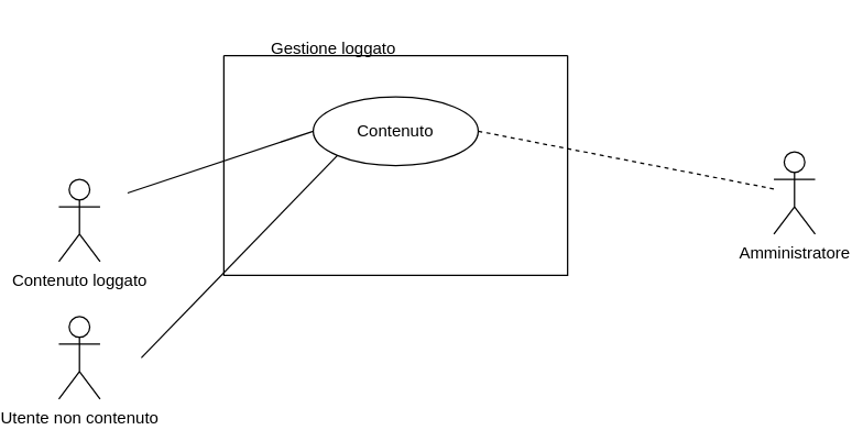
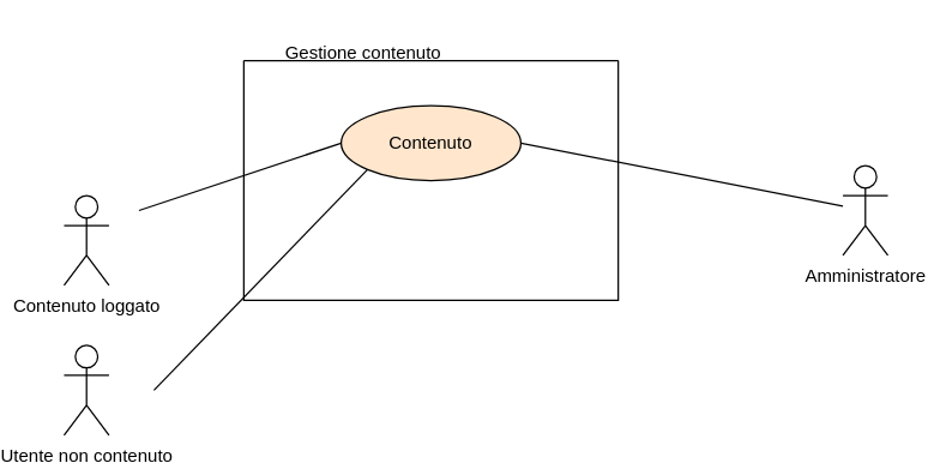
- <mxCell id="5" value="Gestione loggato" style="text;html=1;strokeColor=none;fillColor=none;align=center;verticalAlign=middle;whiteSpace=wrap;rounded=0;" vertex="1" parent="1"><mxGeometry x="160" width="120" height="30" as="geometry" y="20" /></mxCell>
+ <mxCell id="5" value="Gestione contenuto" style="text;html=1;strokeColor=none;fillColor=none;align=center;verticalAlign=middle;whiteSpace=wrap;rounded=0;" vertex="1" parent="1"><mxGeometry x="160" width="120" height="30" as="geometry" y="20" /></mxCell>
- <mxCell id="4" value="Contenuto" style="ellipse;whiteSpace=wrap;html=1;" vertex="1" parent="3"><mxGeometry x="65" y="30" width="120" height="50" as="geometry" /></mxCell>
+ <mxCell id="4" value="Contenuto" style="ellipse;whiteSpace=wrap;html=1;fillColor=#ffe6cc;" vertex="1" parent="3"><mxGeometry x="65" y="30" width="120" height="50" as="geometry" /></mxCell>
- <mxCell id="8" value="" style="endArrow=none;html=1;rounded=0;exitX=1;exitY=0.5;exitDx=0;exitDy=0;dashed=1;" edge="1" parent="1" source="4" target="6"><mxGeometry width="50" height="50" relative="1" as="geometry"><mxPoint x="309.484" y="210.862" as="sourcePoint" /><mxPoint x="320" y="230" as="targetPoint" /></mxGeometry></mxCell>
+ <mxCell id="8" value="" style="endArrow=none;html=1;rounded=0;exitX=1;exitY=0.5;exitDx=0;exitDy=0;" edge="1" parent="1" source="4" target="6"><mxGeometry width="50" height="50" relative="1" as="geometry"><mxPoint x="309.484" y="210.862" as="sourcePoint" /><mxPoint x="320" y="230" as="targetPoint" /></mxGeometry></mxCell>
